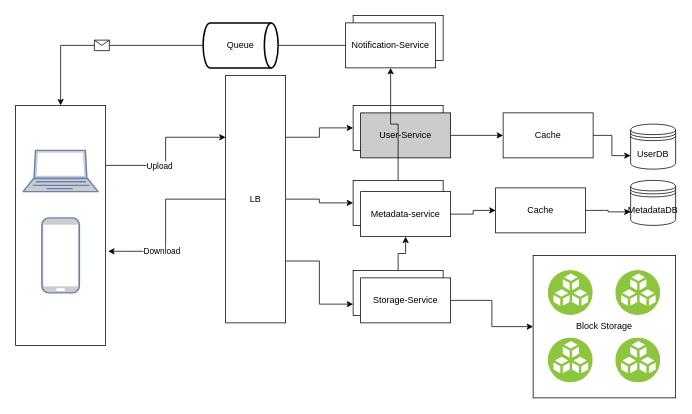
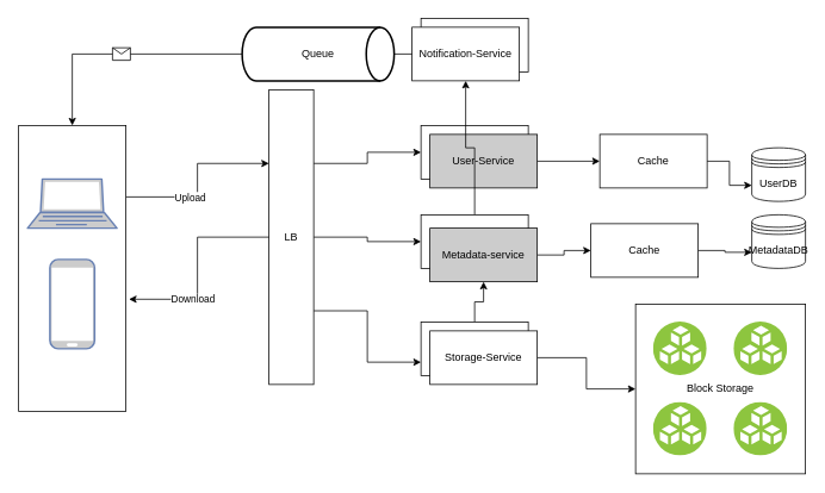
- <mxCell id="29" value="Queue" style="strokeWidth=2;html=1;shape=mxgraph.flowchart.direct_data;whiteSpace=wrap;" vertex="1" parent="1"><mxGeometry x="270" y="30" width="100" height="60" as="geometry" /></mxCell>
+ <mxCell id="29" value="Queue" style="strokeWidth=2;html=1;shape=mxgraph.flowchart.direct_data;whiteSpace=wrap;" vertex="1" parent="1"><mxGeometry x="270" y="30" width="170" height="60" as="geometry" /></mxCell>
- <mxCell id="10" value="LB" style="rounded=0;whiteSpace=wrap;html=1;" vertex="1" parent="1"><mxGeometry x="300" y="100" width="80" height="330" as="geometry" /></mxCell>
+ <mxCell id="10" value="LB" style="rounded=0;whiteSpace=wrap;html=1;" vertex="1" parent="1"><mxGeometry x="300" y="100" width="50" height="330" as="geometry" /></mxCell>
- <mxCell id="17" value="Metadata-service" style="rounded=0;whiteSpace=wrap;html=1;" vertex="1" parent="1"><mxGeometry x="480" y="255" width="120" height="60" as="geometry" /></mxCell>
+ <mxCell id="17" value="Metadata-service" style="rounded=0;whiteSpace=wrap;html=1;fillColor=#cccccc;" vertex="1" parent="1"><mxGeometry x="480" y="255" width="120" height="60" as="geometry" /></mxCell>
